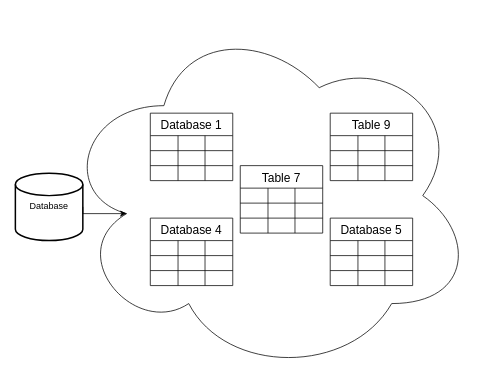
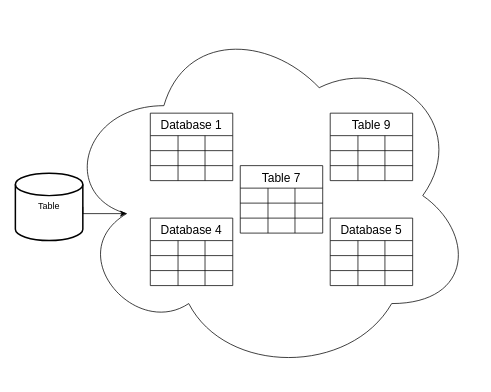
- <mxCell id="2" value="Database" style="strokeWidth=2;html=1;shape=mxgraph.flowchart.database;whiteSpace=wrap;" vertex="1" parent="1"><mxGeometry x="20" y="230" width="90" height="90" as="geometry" /></mxCell>
+ <mxCell id="2" value="Table" style="strokeWidth=2;html=1;shape=mxgraph.flowchart.database;whiteSpace=wrap;" vertex="1" parent="1"><mxGeometry x="20" y="230" width="90" height="90" as="geometry" /></mxCell>
